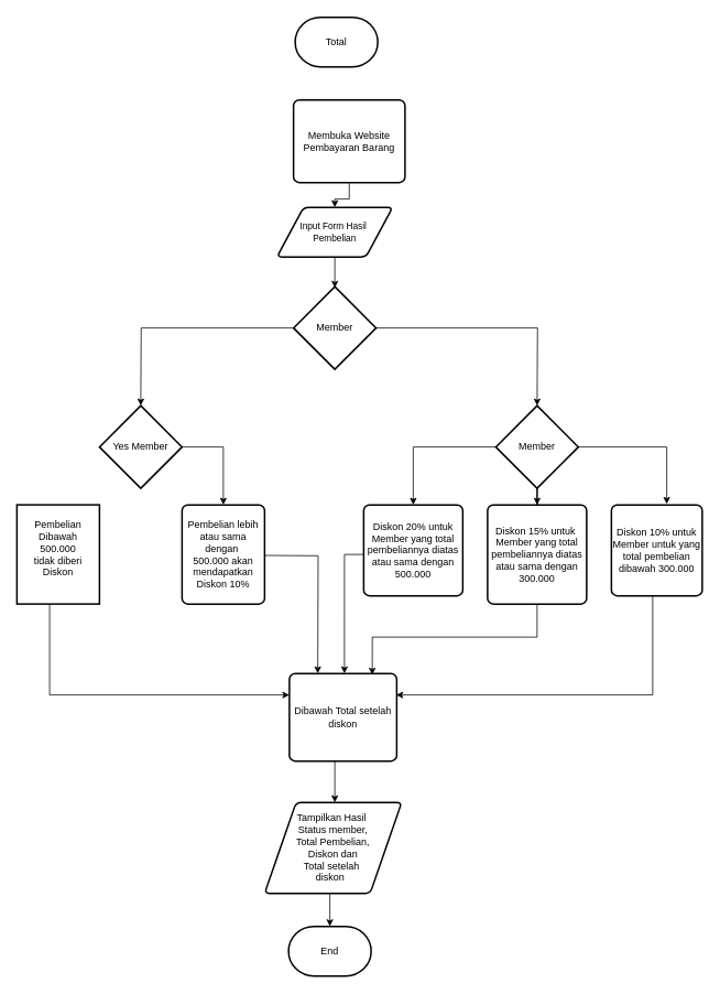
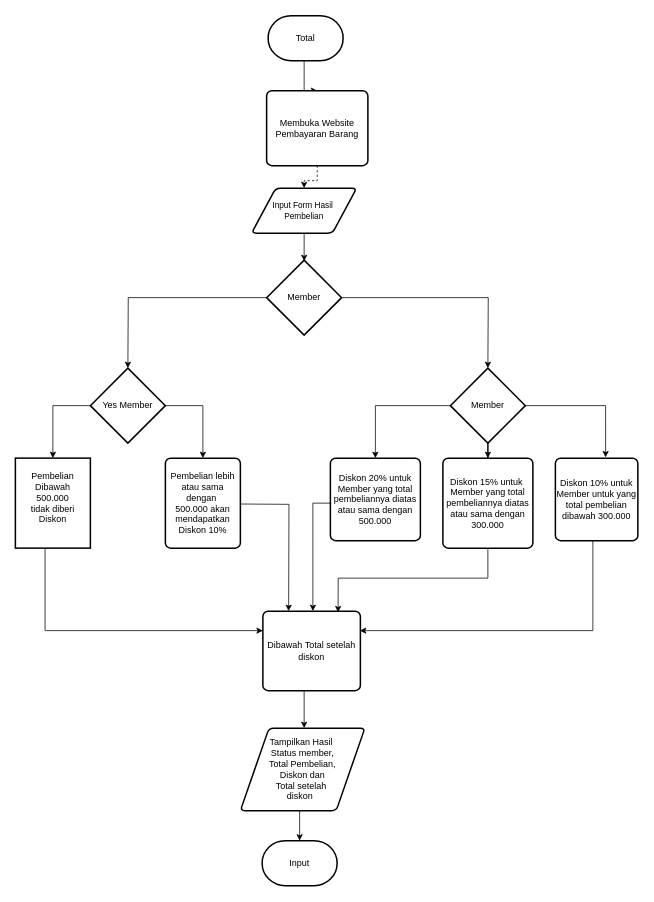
+ <mxCell id="2" style="edgeStyle=orthogonalEdgeStyle;rounded=0;orthogonalLoop=1;jettySize=auto;html=1;entryX=0.5;entryY=0;entryDx=0;entryDy=0;" parent="1" source="3" target="5" edge="1"><mxGeometry relative="1" as="geometry"><Array as="points"><mxPoint x="405" y="90" /><mxPoint x="405" y="90" /></Array></mxGeometry></mxCell>
- <mxCell id="4" style="edgeStyle=orthogonalEdgeStyle;rounded=0;orthogonalLoop=1;jettySize=auto;html=1;entryX=0.5;entryY=0;entryDx=0;entryDy=0;" parent="1" source="5" target="24" edge="1"><mxGeometry relative="1" as="geometry" /></mxCell>
+ <mxCell id="4" style="edgeStyle=orthogonalEdgeStyle;rounded=0;orthogonalLoop=1;jettySize=auto;html=1;entryX=0.5;entryY=0;entryDx=0;entryDy=0;dashed=1;" parent="1" source="5" target="24" edge="1"><mxGeometry relative="1" as="geometry" /></mxCell>
+ <mxCell id="10" style="edgeStyle=orthogonalEdgeStyle;rounded=0;orthogonalLoop=1;jettySize=auto;html=1;entryX=0.5;entryY=0;entryDx=0;entryDy=0;" parent="1" source="11" target="17" edge="1"><mxGeometry relative="1" as="geometry"><mxPoint x="60" y="600" as="targetPoint" /><Array as="points"><mxPoint x="70" y="540" /></Array></mxGeometry></mxCell>
- <mxCell id="31" value="End" style="strokeWidth=2;html=1;shape=mxgraph.flowchart.terminator;whiteSpace=wrap;" vertex="1" parent="1"><mxGeometry x="349" y="1120" width="100" height="60" as="geometry" /></mxCell>
+ <mxCell id="31" value="Input" style="strokeWidth=2;html=1;shape=mxgraph.flowchart.terminator;whiteSpace=wrap;" vertex="1" parent="1"><mxGeometry x="349" y="1120" width="100" height="60" as="geometry" /></mxCell>
